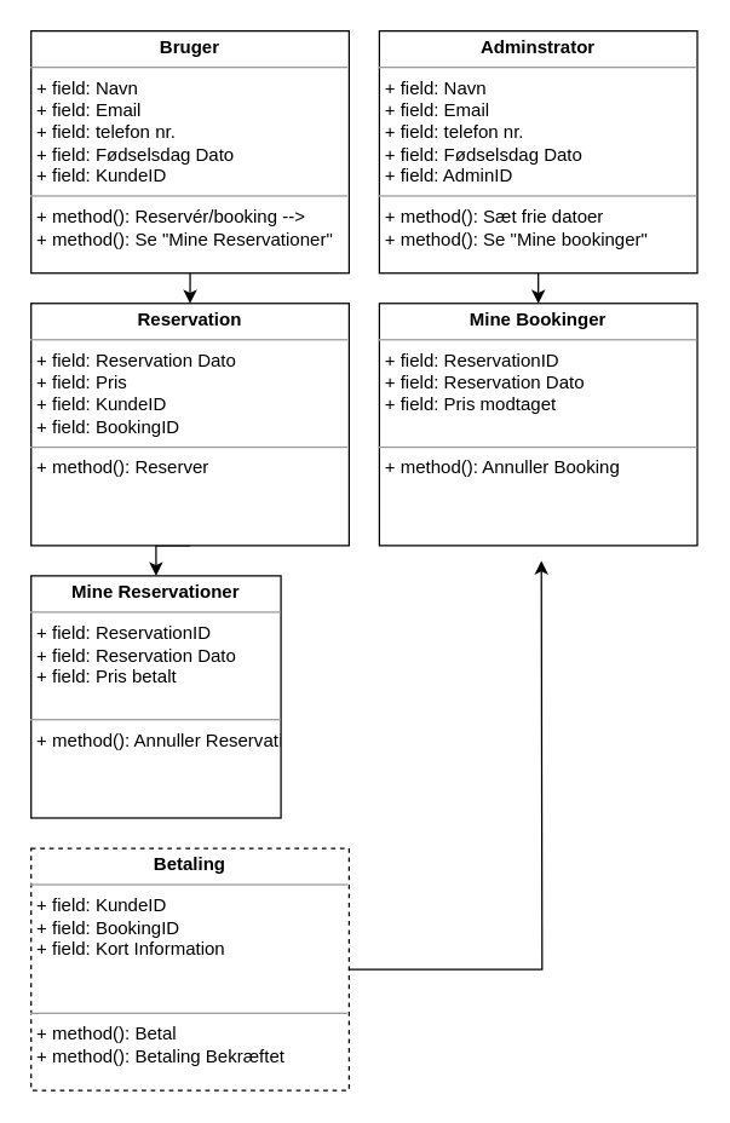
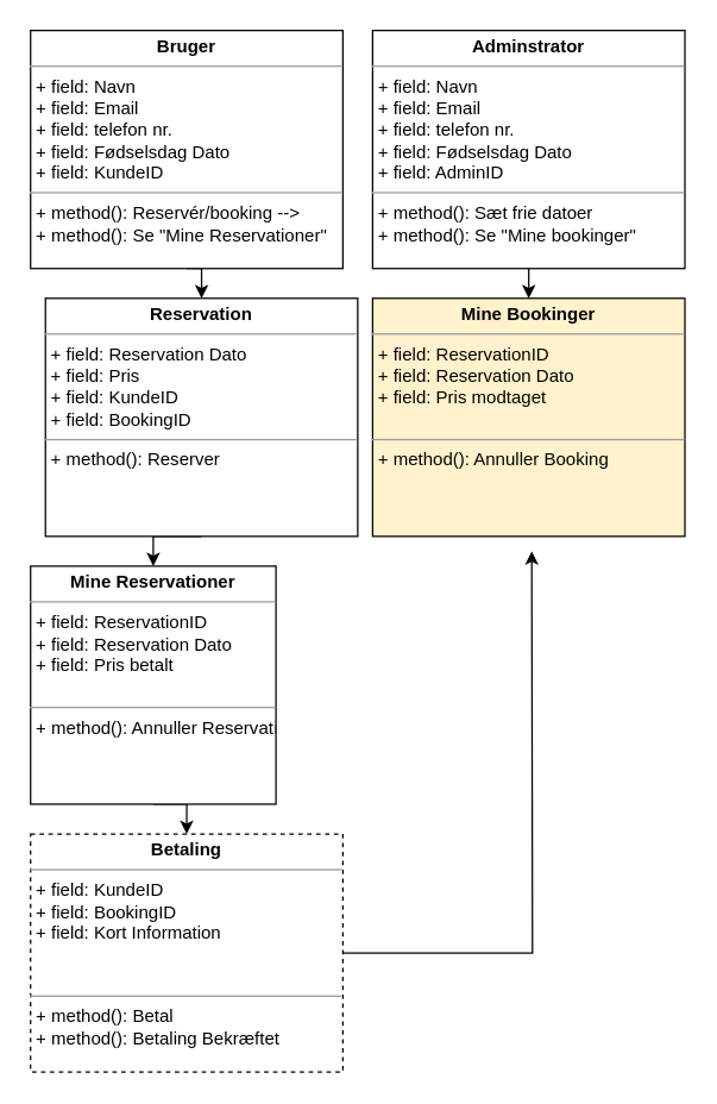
- <mxCell id="7" value="&lt;p style=&quot;margin: 0px ; margin-top: 4px ; text-align: center&quot;&gt;&lt;b&gt;Reservation&lt;/b&gt;&lt;/p&gt;&lt;hr size=&quot;1&quot;&gt;&lt;p style=&quot;margin: 0px ; margin-left: 4px&quot;&gt;&lt;span&gt;+ field: Reservation Dato&lt;/span&gt;&lt;br&gt;&lt;/p&gt;&lt;p style=&quot;margin: 0px ; margin-left: 4px&quot;&gt;+ field: Pris&lt;/p&gt;&lt;p style=&quot;margin: 0px 0px 0px 4px&quot;&gt;+ field: KundeID&lt;/p&gt;&lt;p style=&quot;margin: 0px ; margin-left: 4px&quot;&gt;+ field: BookingID&lt;br&gt;&lt;/p&gt;&lt;hr size=&quot;1&quot;&gt;&lt;p style=&quot;margin: 0px ; margin-left: 4px&quot;&gt;+ method(): Reserver&lt;/p&gt;&lt;p style=&quot;margin: 0px ; margin-left: 4px&quot;&gt;&lt;br&gt;&lt;/p&gt;" style="verticalAlign=top;align=left;overflow=fill;fontSize=12;fontFamily=Helvetica;html=1;" parent="1" vertex="1"><mxGeometry x="20" y="200" width="210" height="160" as="geometry" /></mxCell>
+ <mxCell id="7" value="&lt;p style=&quot;margin: 0px ; margin-top: 4px ; text-align: center&quot;&gt;&lt;b&gt;Reservation&lt;/b&gt;&lt;/p&gt;&lt;hr size=&quot;1&quot;&gt;&lt;p style=&quot;margin: 0px ; margin-left: 4px&quot;&gt;&lt;span&gt;+ field: Reservation Dato&lt;/span&gt;&lt;br&gt;&lt;/p&gt;&lt;p style=&quot;margin: 0px ; margin-left: 4px&quot;&gt;+ field: Pris&lt;/p&gt;&lt;p style=&quot;margin: 0px 0px 0px 4px&quot;&gt;+ field: KundeID&lt;/p&gt;&lt;p style=&quot;margin: 0px ; margin-left: 4px&quot;&gt;+ field: BookingID&lt;br&gt;&lt;/p&gt;&lt;hr size=&quot;1&quot;&gt;&lt;p style=&quot;margin: 0px ; margin-left: 4px&quot;&gt;+ method(): Reserver&lt;/p&gt;&lt;p style=&quot;margin: 0px ; margin-left: 4px&quot;&gt;&lt;br&gt;&lt;/p&gt;" style="verticalAlign=top;align=left;overflow=fill;fontSize=12;fontFamily=Helvetica;html=1;" parent="1" vertex="1"><mxGeometry x="30" y="200" width="210" height="160" as="geometry" /></mxCell>
- <mxCell id="12" value="&lt;p style=&quot;margin: 0px ; margin-top: 4px ; text-align: center&quot;&gt;&lt;b&gt;Mine Bookinger&lt;/b&gt;&lt;/p&gt;&lt;hr size=&quot;1&quot;&gt;&lt;p style=&quot;margin: 0px ; margin-left: 4px&quot;&gt;&lt;span&gt;+ field: ReservationID&lt;/span&gt;&lt;br&gt;&lt;/p&gt;&lt;p style=&quot;margin: 0px ; margin-left: 4px&quot;&gt;+ field: Reservation Dato&lt;/p&gt;&lt;p style=&quot;margin: 0px ; margin-left: 4px&quot;&gt;+ field: Pris modtaget&lt;/p&gt;&lt;p style=&quot;margin: 0px ; margin-left: 4px&quot;&gt;&lt;br&gt;&lt;/p&gt;&lt;hr size=&quot;1&quot;&gt;&lt;p style=&quot;margin: 0px ; margin-left: 4px&quot;&gt;+ method(): Annuller Booking&lt;/p&gt;" style="verticalAlign=top;align=left;overflow=fill;fontSize=12;fontFamily=Helvetica;html=1;" parent="1" vertex="1"><mxGeometry x="250" y="200" width="210" height="160" as="geometry" /></mxCell>
+ <mxCell id="12" value="&lt;p style=&quot;margin: 0px ; margin-top: 4px ; text-align: center&quot;&gt;&lt;b&gt;Mine Bookinger&lt;/b&gt;&lt;/p&gt;&lt;hr size=&quot;1&quot;&gt;&lt;p style=&quot;margin: 0px ; margin-left: 4px&quot;&gt;&lt;span&gt;+ field: ReservationID&lt;/span&gt;&lt;br&gt;&lt;/p&gt;&lt;p style=&quot;margin: 0px ; margin-left: 4px&quot;&gt;+ field: Reservation Dato&lt;/p&gt;&lt;p style=&quot;margin: 0px ; margin-left: 4px&quot;&gt;+ field: Pris modtaget&lt;/p&gt;&lt;p style=&quot;margin: 0px ; margin-left: 4px&quot;&gt;&lt;br&gt;&lt;/p&gt;&lt;hr size=&quot;1&quot;&gt;&lt;p style=&quot;margin: 0px ; margin-left: 4px&quot;&gt;+ method(): Annuller Booking&lt;/p&gt;" style="verticalAlign=top;align=left;overflow=fill;fontSize=12;fontFamily=Helvetica;html=1;fillColor=#fff2cc;" parent="1" vertex="1"><mxGeometry x="250" y="200" width="210" height="160" as="geometry" /></mxCell>
+ <mxCell id="10" style="edgeStyle=orthogonalEdgeStyle;rounded=0;orthogonalLoop=1;jettySize=auto;html=1;exitX=0.5;exitY=1;exitDx=0;exitDy=0;entryX=0.5;entryY=0;entryDx=0;entryDy=0;" parent="1" source="11" target="9" edge="1"><mxGeometry relative="1" as="geometry" /></mxCell>
